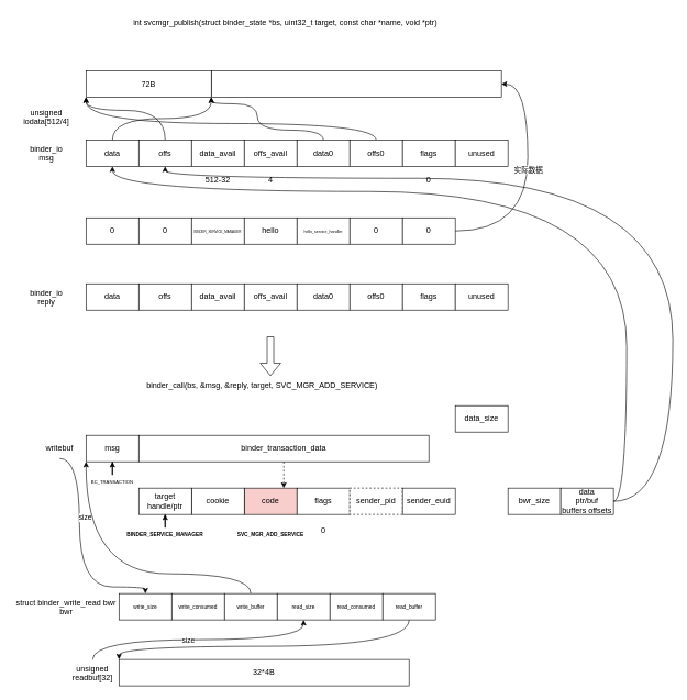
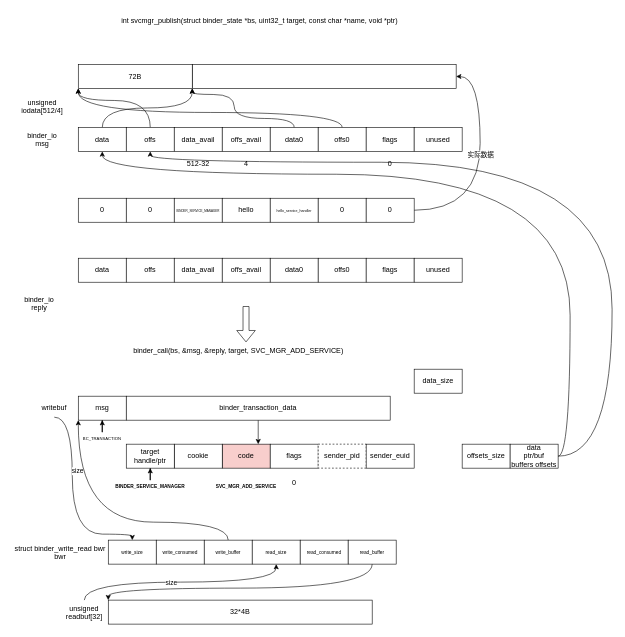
- <mxCell id="31" value="binder_io&#10;reply" style="text;whiteSpace=wrap;align=center;" parent="1" vertex="1"><mxGeometry x="30" y="430" width="80" height="40" as="geometry" /></mxCell>
+ <mxCell id="31" value="binder_io&#10;reply" style="text;whiteSpace=wrap;align=center;" parent="1" vertex="1"><mxGeometry x="25" y="485" width="80" height="40" as="geometry" /></mxCell>
- <mxCell id="46" style="edgeStyle=orthogonalEdgeStyle;rounded=0;orthogonalLoop=1;jettySize=auto;html=1;entryX=0.75;entryY=0;entryDx=0;entryDy=0;dashed=1;" parent="1" source="47" target="48" edge="1"><mxGeometry relative="1" as="geometry" /></mxCell>
+ <mxCell id="46" style="edgeStyle=orthogonalEdgeStyle;rounded=0;orthogonalLoop=1;jettySize=auto;html=1;entryX=0.75;entryY=0;entryDx=0;entryDy=0;" parent="1" source="47" target="48" edge="1"><mxGeometry relative="1" as="geometry" /></mxCell>
- <mxCell id="53" value="bwr_size" style="rounded=0;whiteSpace=wrap;html=1;" parent="1" vertex="1"><mxGeometry x="770" y="740" width="80" height="40" as="geometry" /></mxCell>
+ <mxCell id="53" value="offsets_size" style="rounded=0;whiteSpace=wrap;html=1;" parent="1" vertex="1"><mxGeometry x="770" y="740" width="80" height="40" as="geometry" /></mxCell>
